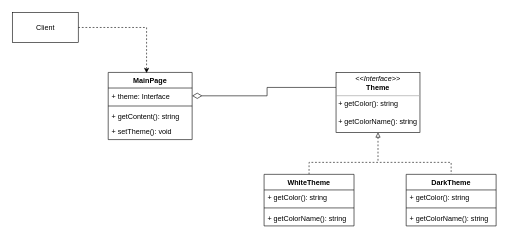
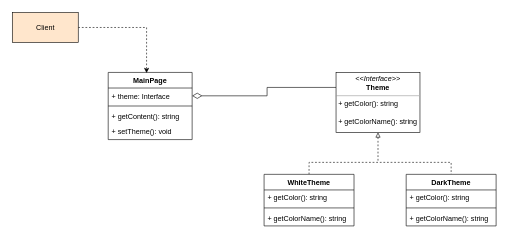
- <mxCell id="20" value="Client" style="html=1;" vertex="1" parent="1"><mxGeometry x="20" y="20" width="110" height="50" as="geometry" /></mxCell>
+ <mxCell id="20" value="Client" style="html=1;fillColor=#ffe6cc;" vertex="1" parent="1"><mxGeometry x="20" y="20" width="110" height="50" as="geometry" /></mxCell>
